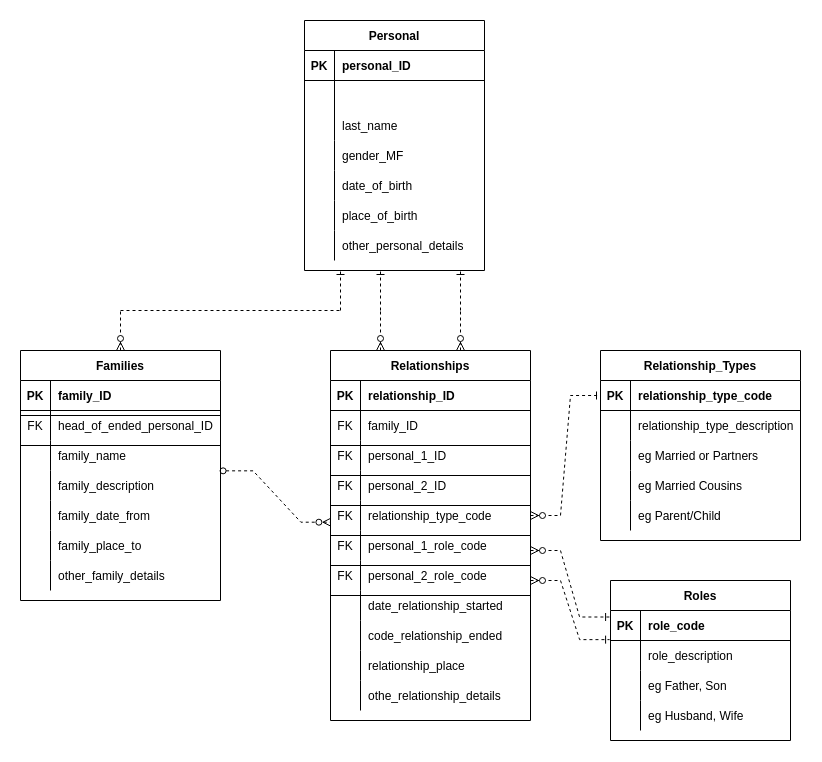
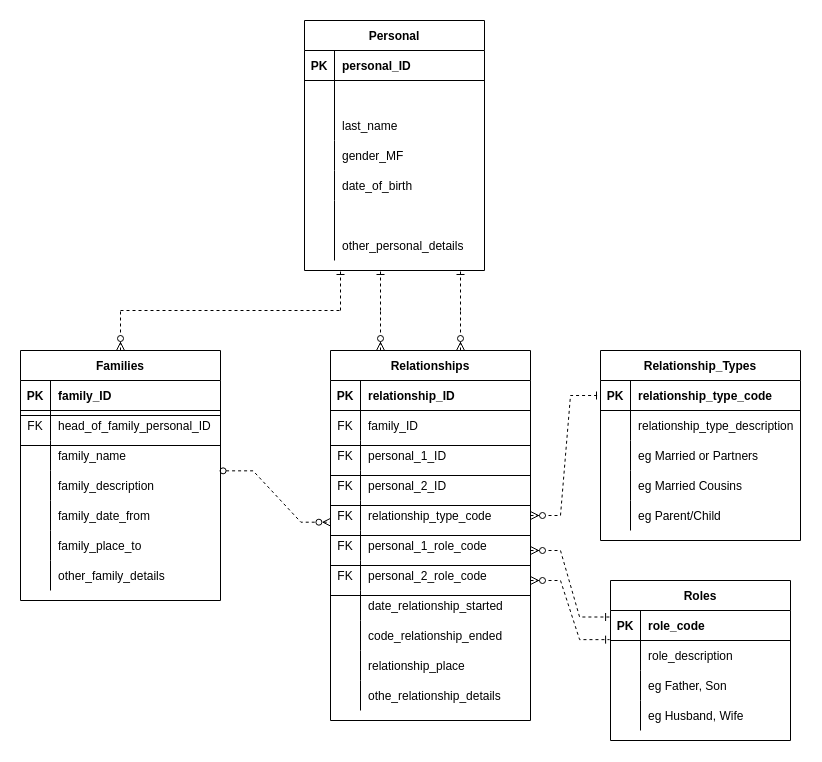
- <mxCell id="19" value="place_of_birth" style="shape=partialRectangle;connectable=0;fillColor=none;top=0;left=0;bottom=0;right=0;align=left;spacingLeft=6;overflow=hidden;" vertex="1" parent="17"><mxGeometry x="30" width="150" height="30" as="geometry"><mxRectangle width="150" height="30" as="alternateBounds" /></mxGeometry></mxCell>
- <mxCell id="29" value="head_of_ended_personal_ID" style="shape=partialRectangle;connectable=0;fillColor=none;top=0;left=0;bottom=0;right=0;align=left;spacingLeft=6;overflow=hidden;" vertex="1" parent="27"><mxGeometry x="30" width="170" height="30" as="geometry"><mxRectangle width="170" height="30" as="alternateBounds" /></mxGeometry></mxCell>
+ <mxCell id="29" value="head_of_family_personal_ID" style="shape=partialRectangle;connectable=0;fillColor=none;top=0;left=0;bottom=0;right=0;align=left;spacingLeft=6;overflow=hidden;" vertex="1" parent="27"><mxGeometry x="30" width="170" height="30" as="geometry"><mxRectangle width="170" height="30" as="alternateBounds" /></mxGeometry></mxCell>
